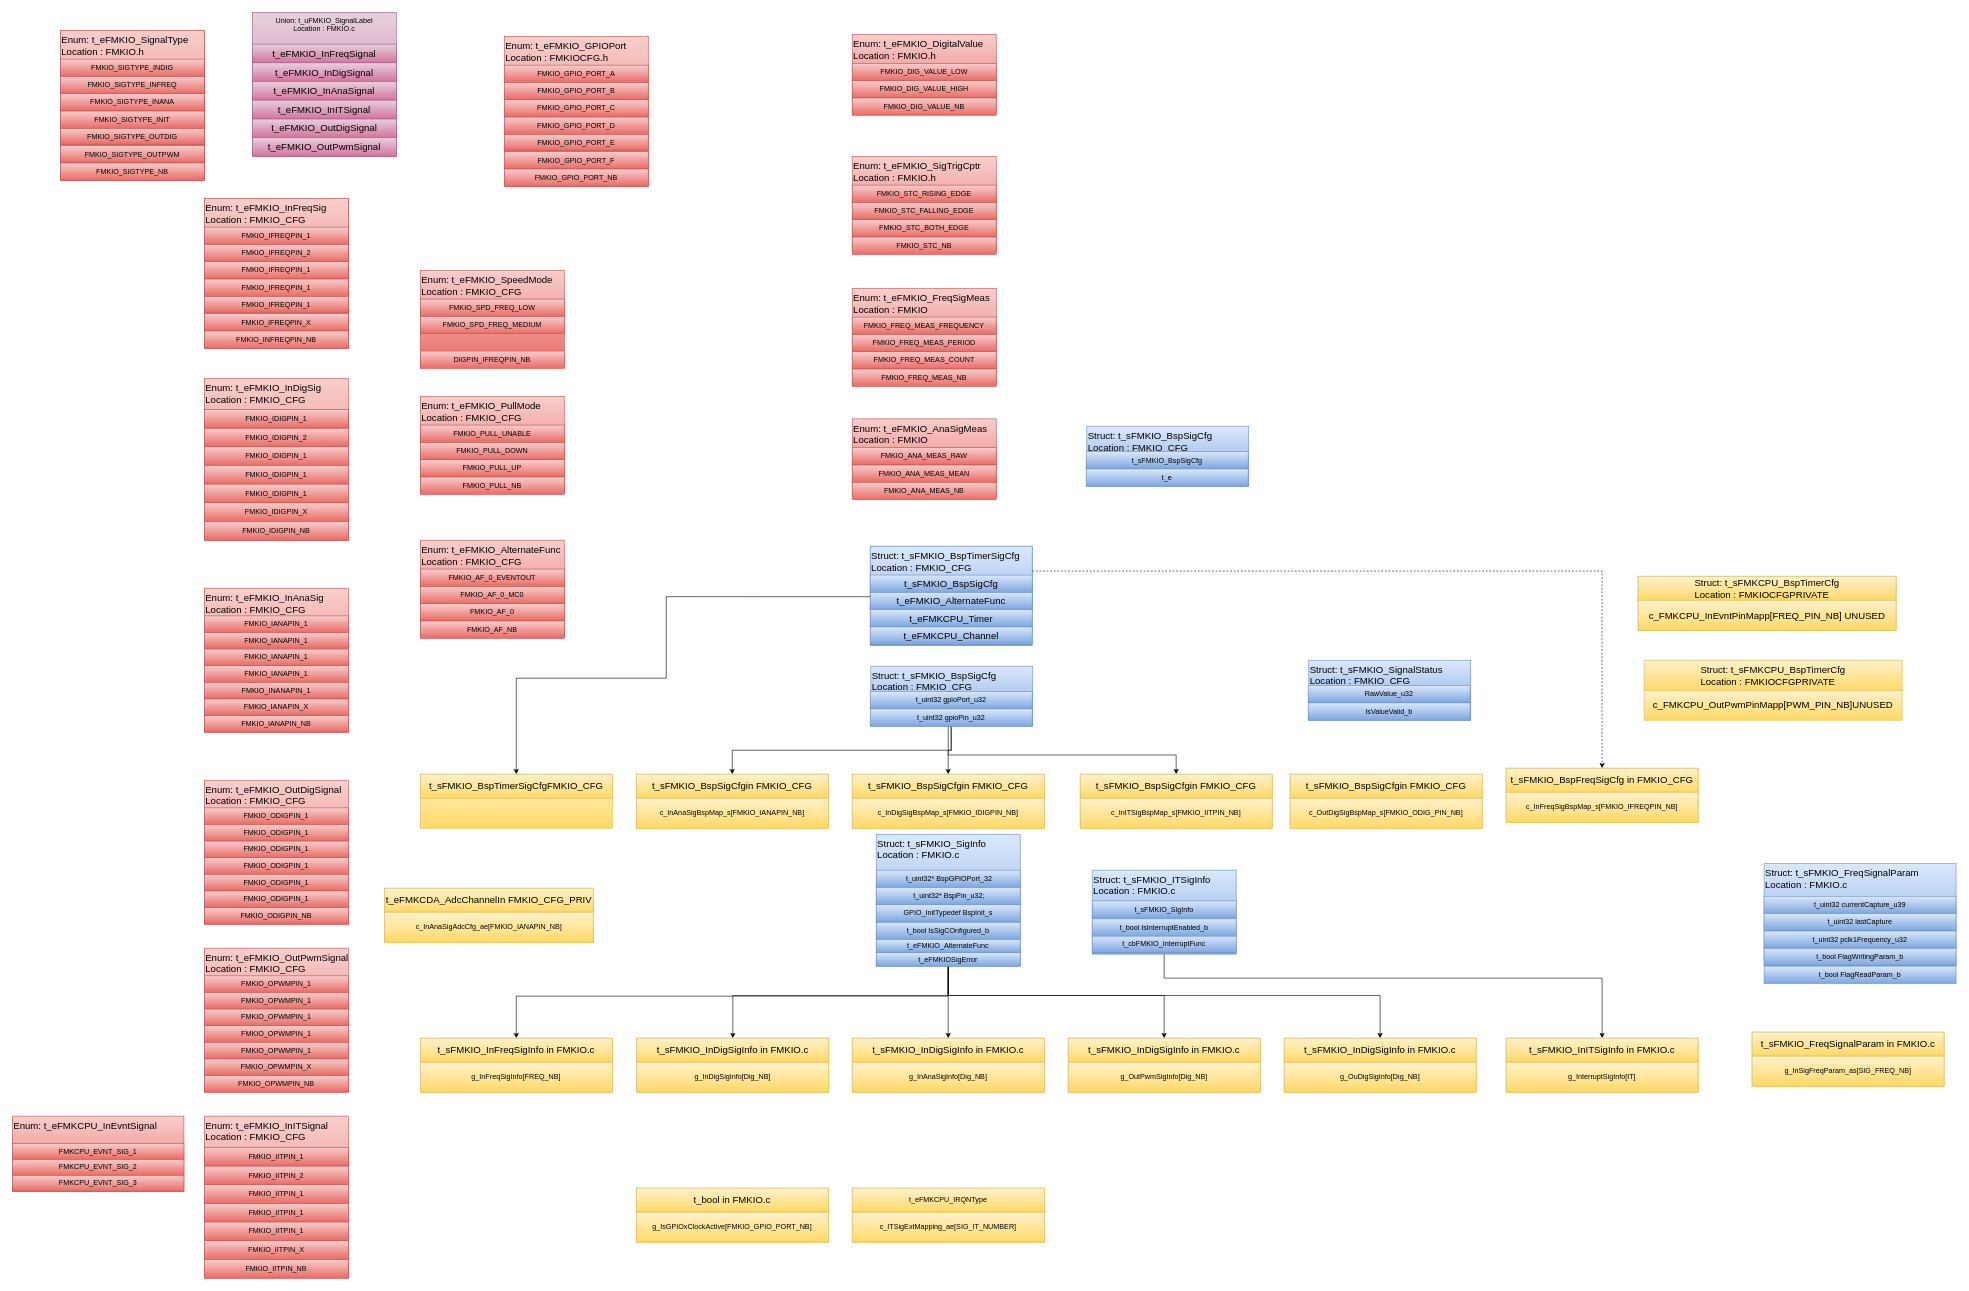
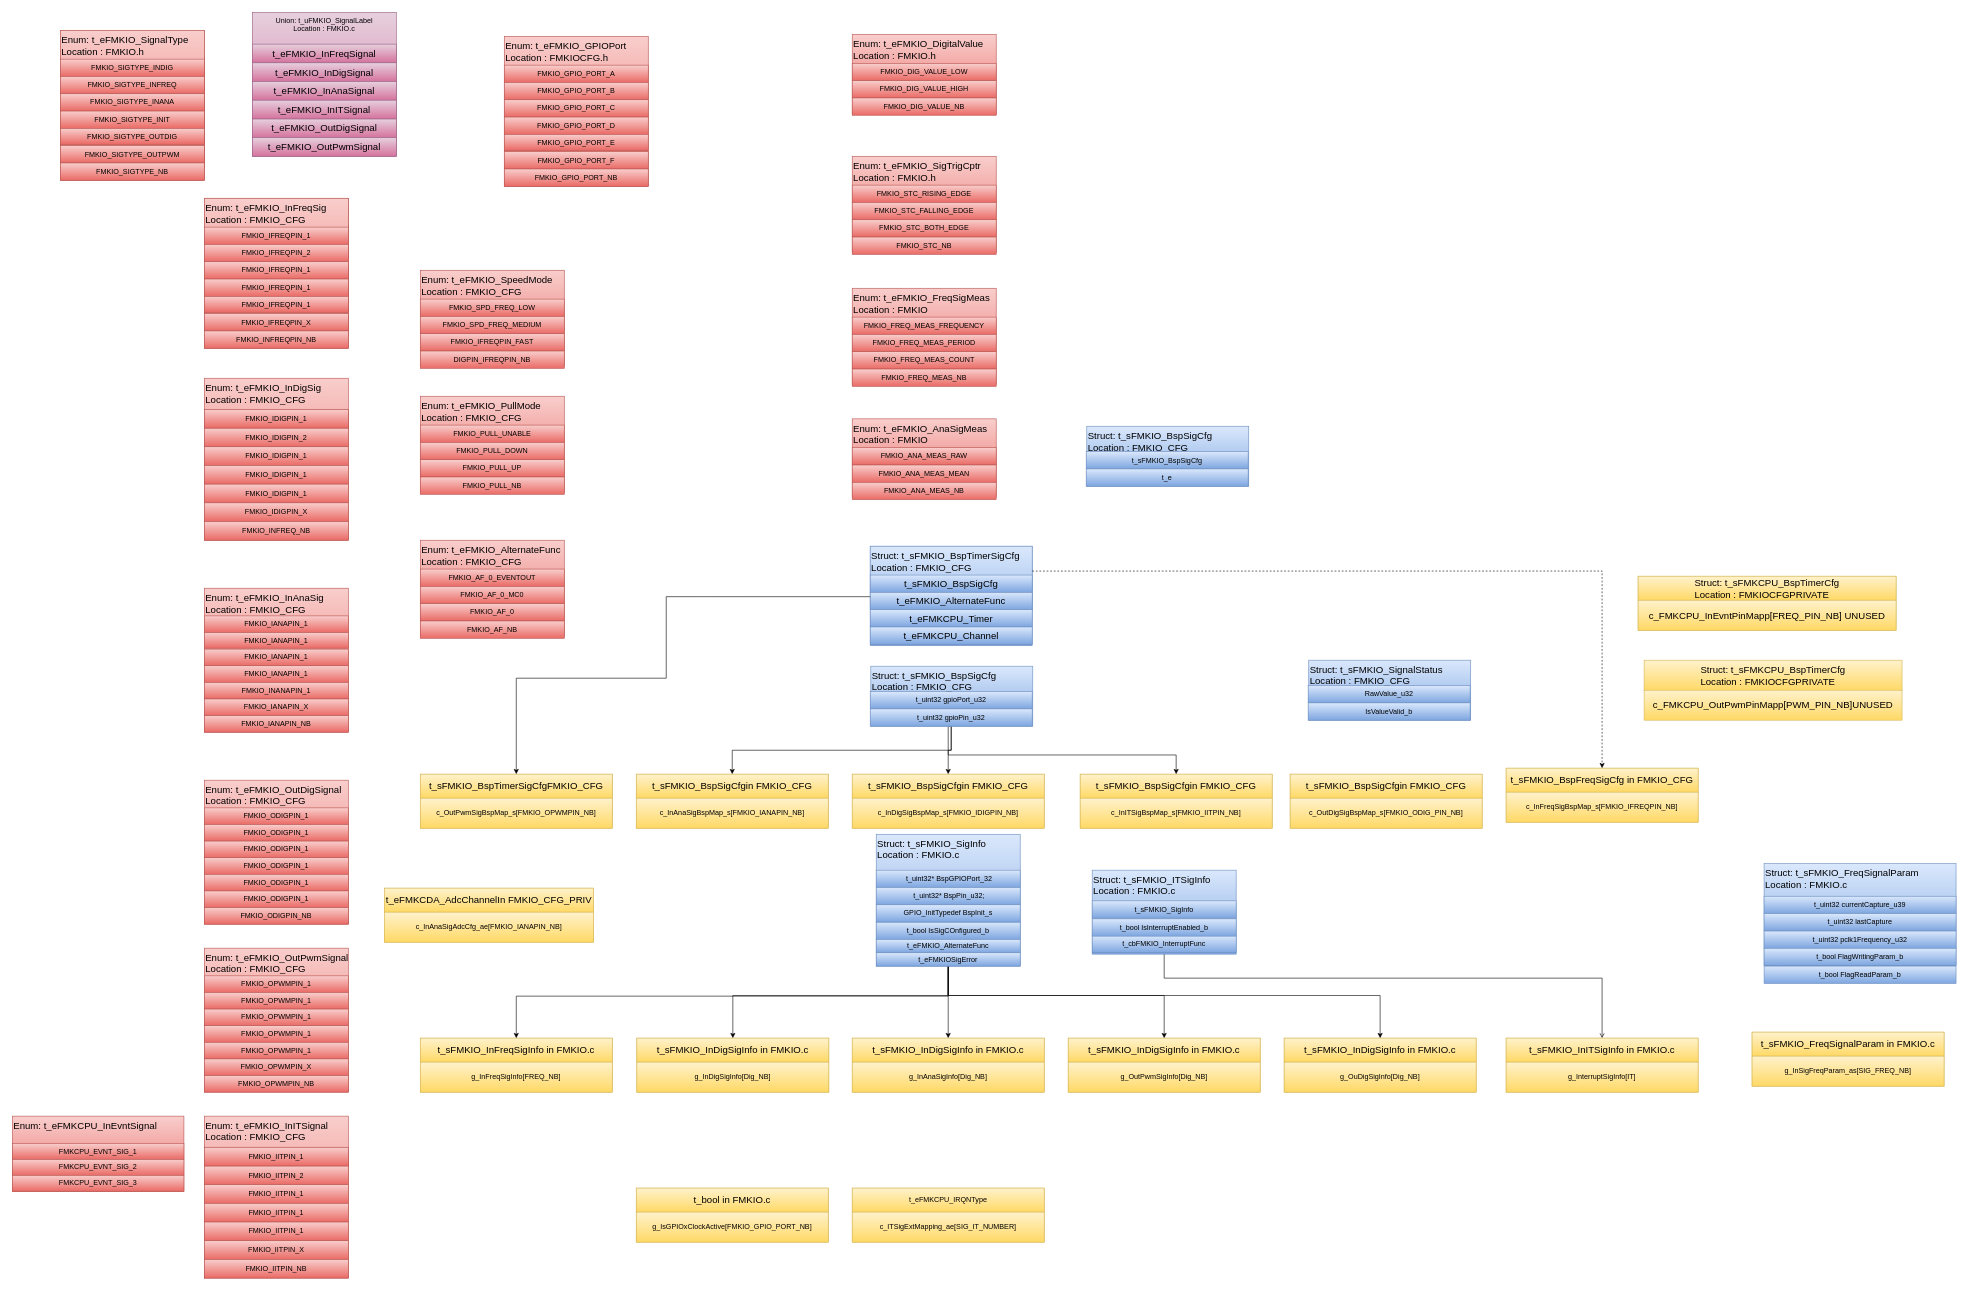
+ <mxCell id="67" value="FMKIO_IFREQPIN_FAST" style="rounded=0;whiteSpace=wrap;html=1;fillColor=#f8cecc;gradientColor=#ea6b66;strokeColor=#b85450;fontColor=#000000;fontStyle=0" parent="63" vertex="1"><mxGeometry y="105.769" width="240.0" height="28.846" as="geometry" /></mxCell>
- <mxCell id="19" value="FMKIO_IDIGPIN_NB" style="rounded=0;whiteSpace=wrap;html=1;fillColor=#f8cecc;gradientColor=#ea6b66;strokeColor=#b85450;fontColor=#000000;" parent="11" vertex="1"><mxGeometry y="238.846" width="240.0" height="31.154" as="geometry" /></mxCell>
+ <mxCell id="19" value="FMKIO_INFREQ_NB" style="rounded=0;whiteSpace=wrap;html=1;fillColor=#f8cecc;gradientColor=#ea6b66;strokeColor=#b85450;fontColor=#000000;" parent="11" vertex="1"><mxGeometry y="238.846" width="240.0" height="31.154" as="geometry" /></mxCell>
+ <mxCell id="95" value="c_OutPwmSigBspMap_s[FMKIO_OPWMPIN_NB]" style="rounded=0;whiteSpace=wrap;html=1;fillColor=#fff2cc;gradientColor=#ffd966;strokeColor=#d6b656;fontColor=#000000;" parent="92" vertex="1"><mxGeometry y="40" width="320" height="50" as="geometry" /></mxCell>
- <mxCell id="175" style="edgeStyle=orthogonalEdgeStyle;rounded=0;orthogonalLoop=1;jettySize=auto;html=1;exitX=0.5;exitY=1;exitDx=0;exitDy=0;entryX=0.5;entryY=0;entryDx=0;entryDy=0;" parent="1" source="252" target="178" edge="1"><mxGeometry relative="1" as="geometry"><Array as="points"><mxPoint x="1940" y="1630" /><mxPoint x="2670" y="1630" /></Array></mxGeometry></mxCell>
+ <mxCell id="175" style="edgeStyle=orthogonalEdgeStyle;rounded=0;orthogonalLoop=1;jettySize=auto;html=1;exitX=0.5;exitY=1;exitDx=0;exitDy=0;entryX=0.5;entryY=0;entryDx=0;entryDy=0;endArrow=open;" parent="1" source="252" target="178" edge="1"><mxGeometry relative="1" as="geometry"><Array as="points"><mxPoint x="1940" y="1630" /><mxPoint x="2670" y="1630" /></Array></mxGeometry></mxCell>
